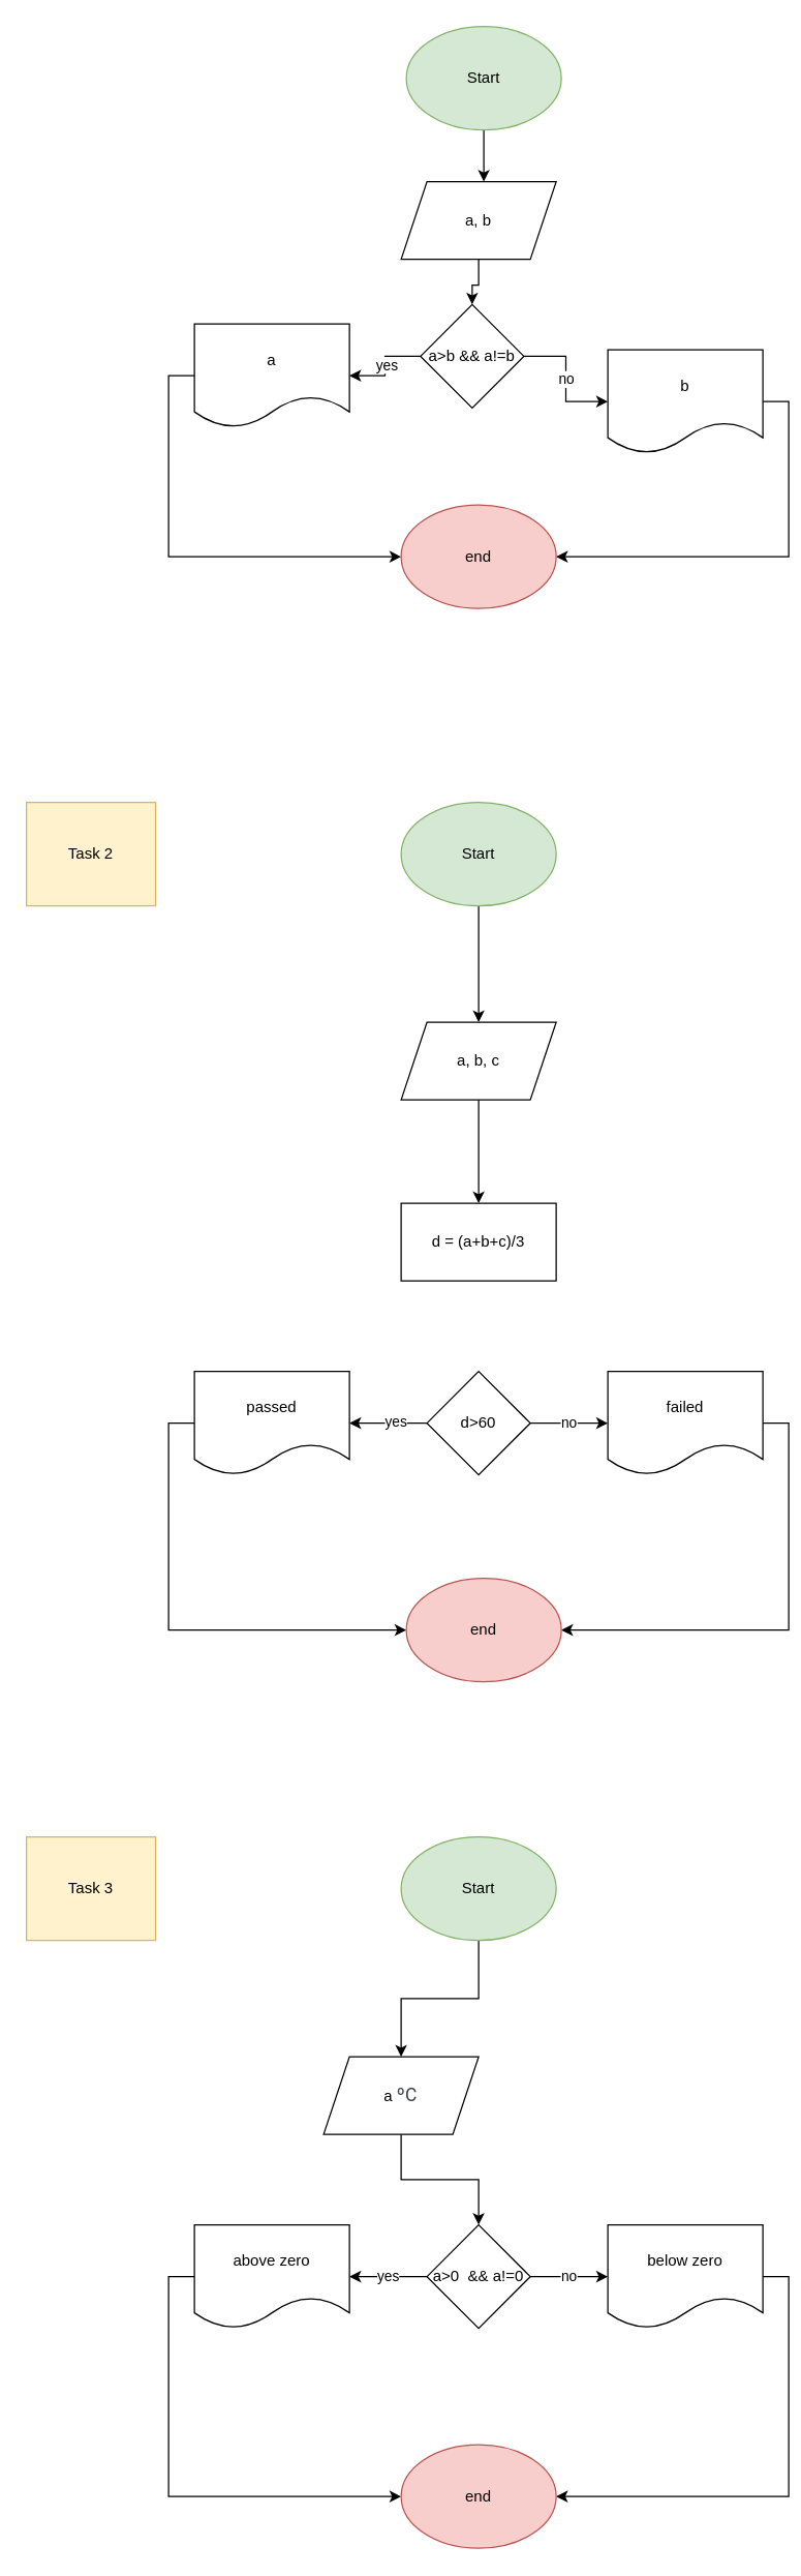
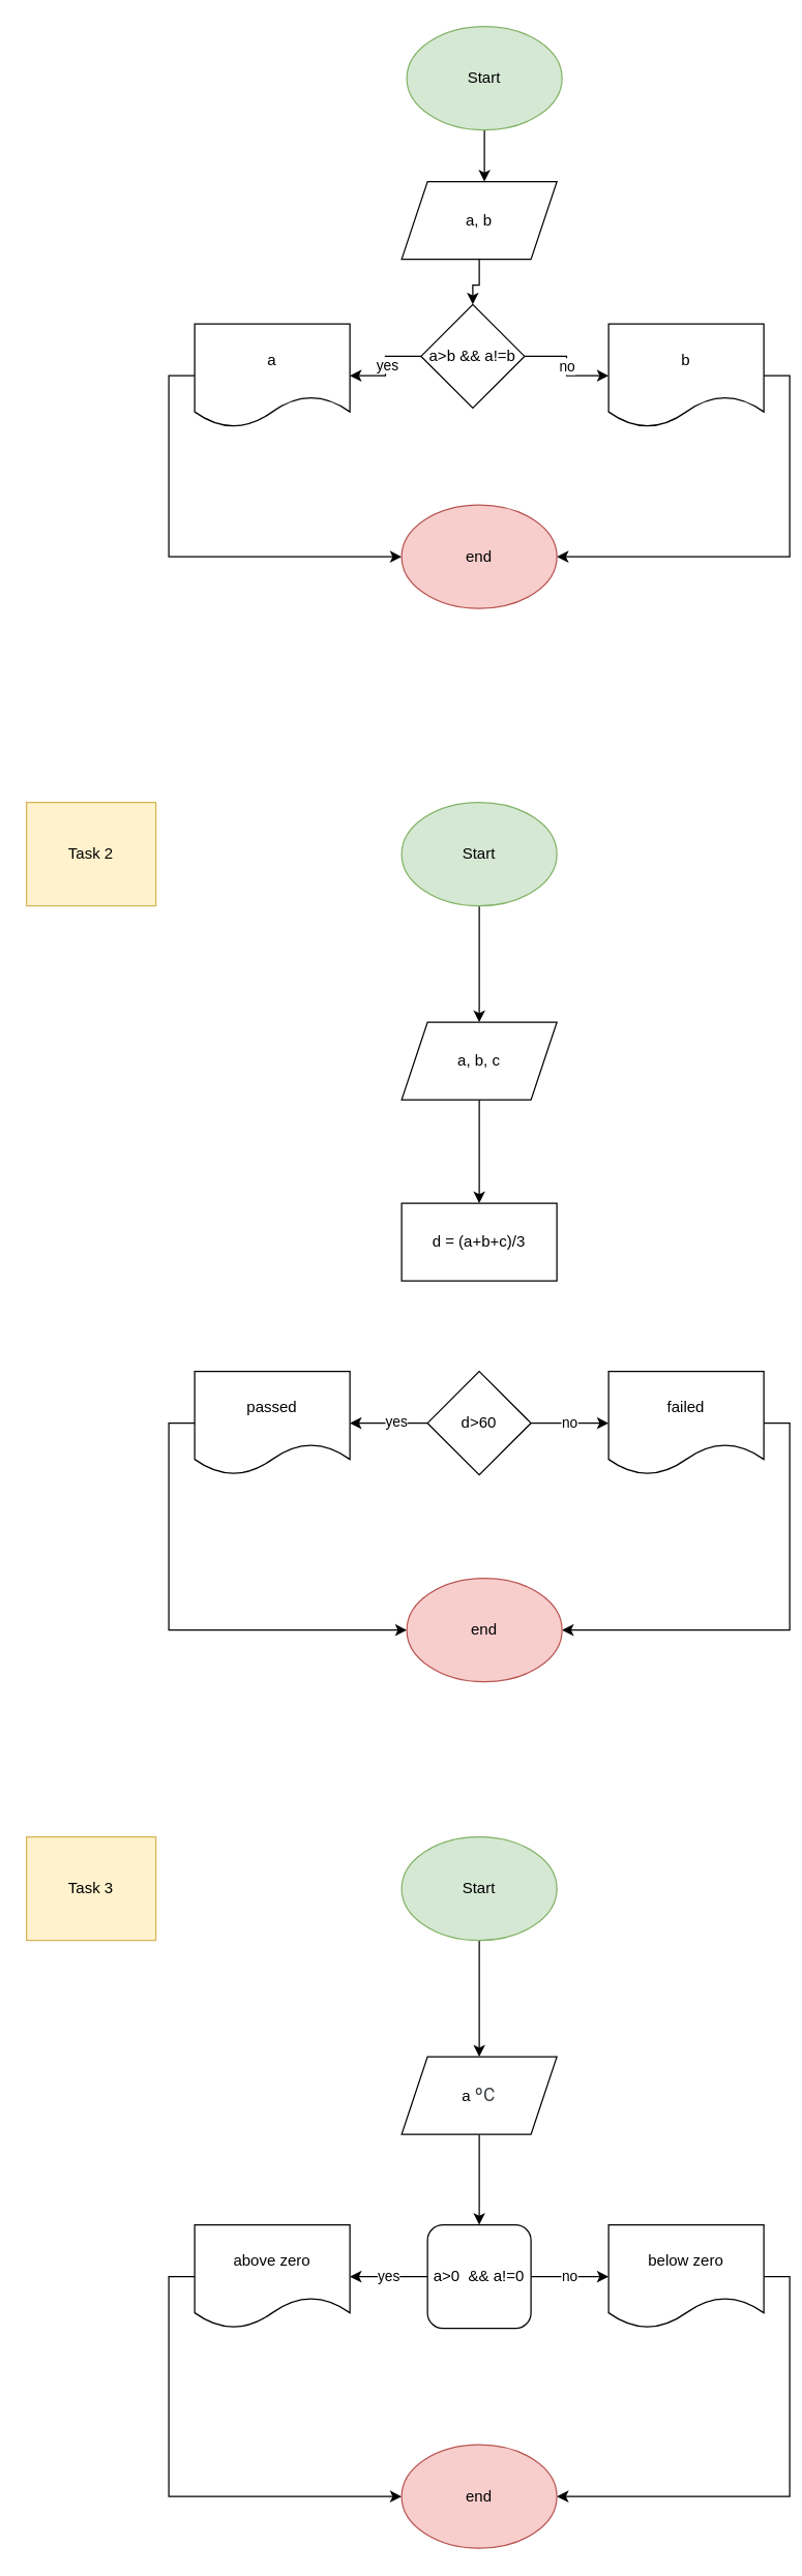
- <mxCell id="11" value="b" style="shape=document;whiteSpace=wrap;html=1;boundedLbl=1;" vertex="1" parent="1"><mxGeometry x="470" y="270" width="120" height="80" as="geometry" /></mxCell>
+ <mxCell id="11" value="b" style="shape=document;whiteSpace=wrap;html=1;boundedLbl=1;" vertex="1" parent="1"><mxGeometry x="470" y="250" width="120" height="80" as="geometry" /></mxCell>
- <mxCell id="34" value="a&amp;nbsp;&lt;span style=&quot;text-align: start; caret-color: rgb(60, 64, 67); color: rgb(60, 64, 67); font-family: Roboto, Arial, sans-serif; font-size: 14px; letter-spacing: 0.2px;&quot;&gt;ºC&lt;/span&gt;" style="shape=parallelogram;perimeter=parallelogramPerimeter;whiteSpace=wrap;html=1;fixedSize=1;" vertex="1" parent="1"><mxGeometry x="250" y="1590" width="120" height="60" as="geometry" /></mxCell>
+ <mxCell id="34" value="a&amp;nbsp;&lt;span style=&quot;text-align: start; caret-color: rgb(60, 64, 67); color: rgb(60, 64, 67); font-family: Roboto, Arial, sans-serif; font-size: 14px; letter-spacing: 0.2px;&quot;&gt;ºC&lt;/span&gt;" style="shape=parallelogram;perimeter=parallelogramPerimeter;whiteSpace=wrap;html=1;fixedSize=1;" vertex="1" parent="1"><mxGeometry x="310" y="1590" width="120" height="60" as="geometry" /></mxCell>
- <mxCell id="37" value="a&amp;gt;0 &amp;nbsp;&amp;amp;&amp;amp; a!=0" style="rhombus;whiteSpace=wrap;html=1;" vertex="1" parent="1"><mxGeometry x="330" y="1720" width="80" height="80" as="geometry" /></mxCell>
+ <mxCell id="37" value="a&amp;gt;0 &amp;nbsp;&amp;amp;&amp;amp; a!=0" style="whiteSpace=wrap;html=1;rounded=1;" vertex="1" parent="1"><mxGeometry x="330" y="1720" width="80" height="80" as="geometry" /></mxCell>
